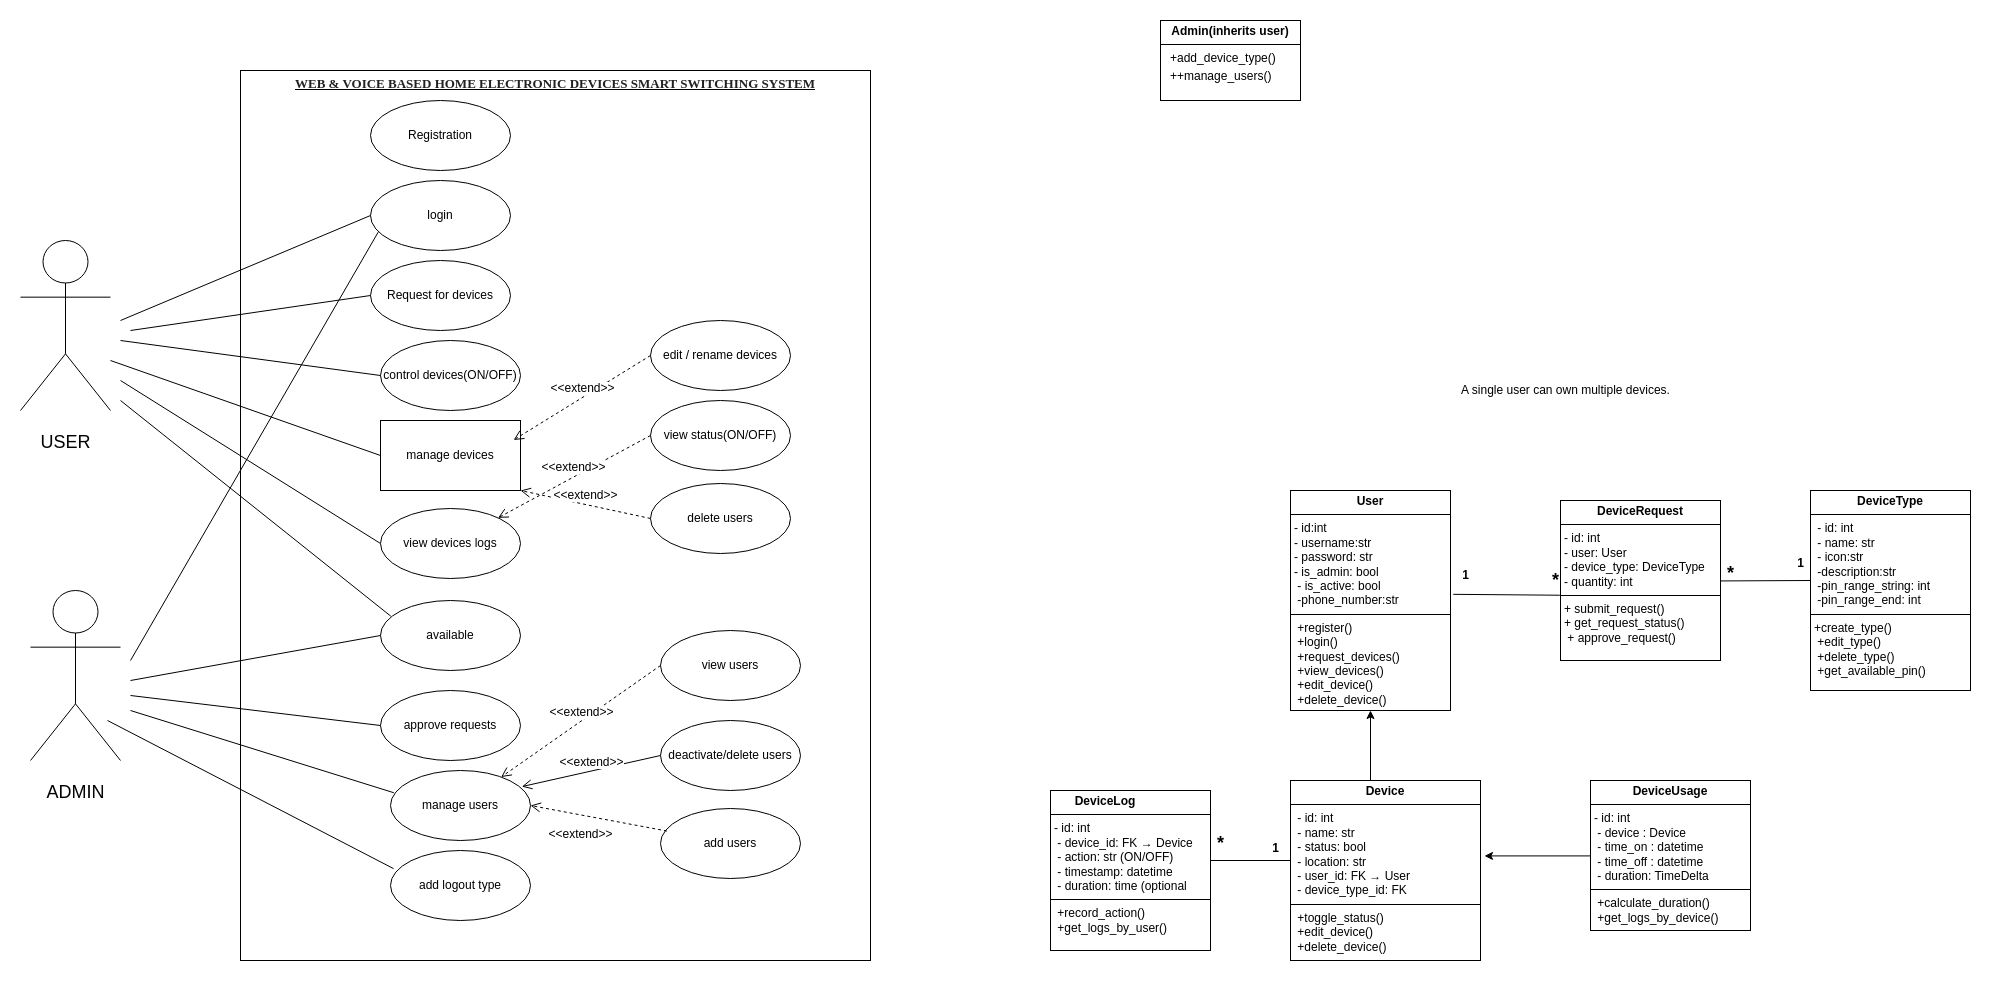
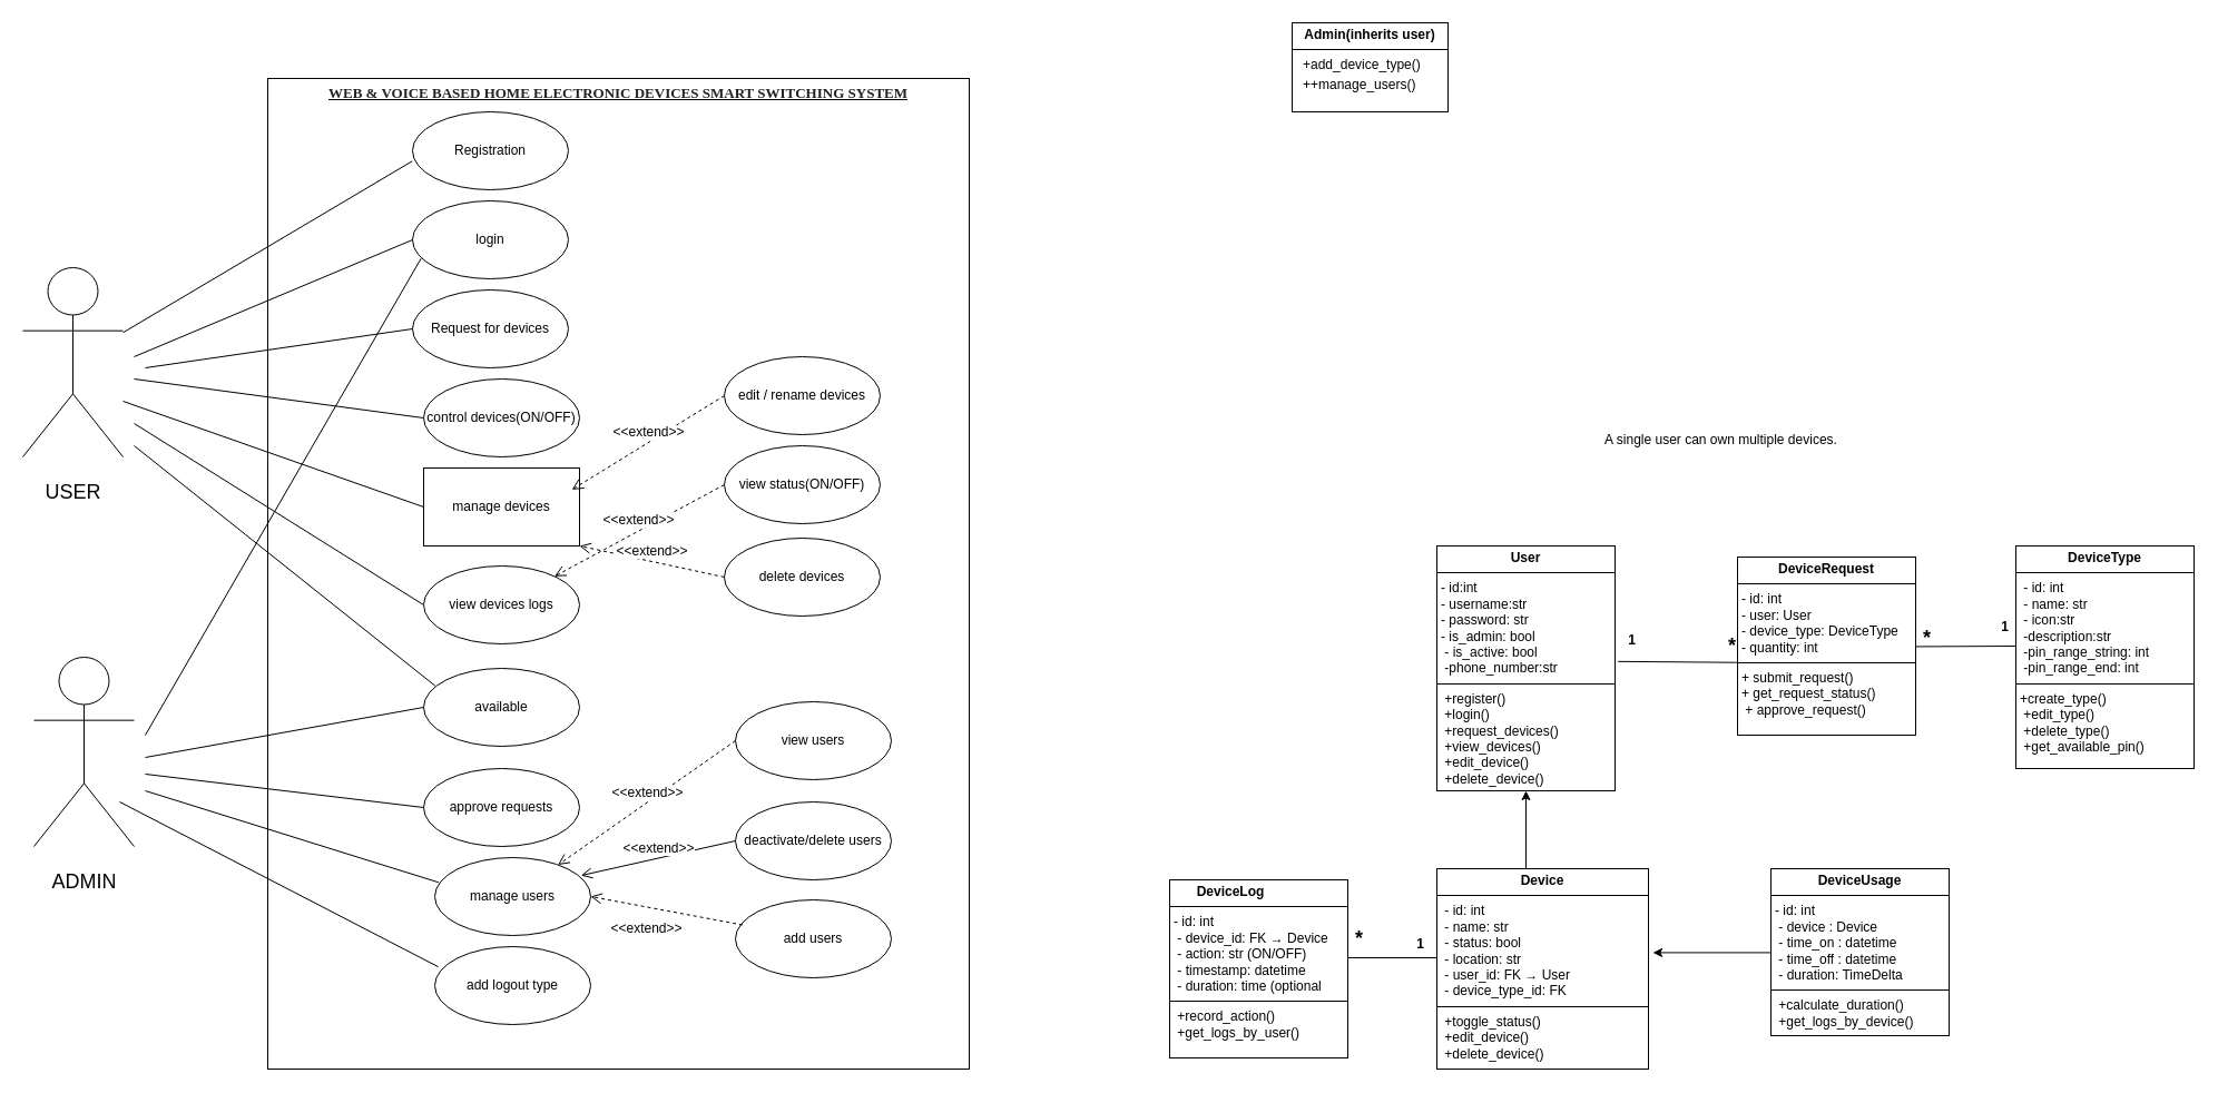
+ <mxCell id="13" value="" style="endArrow=none;html=1;rounded=0;entryX=-0.002;entryY=0.633;entryDx=0;entryDy=0;entryPerimeter=0;" parent="1" source="3" edge="1" target="4"><mxGeometry relative="1" as="geometry"><mxPoint x="120" y="330" as="sourcePoint" /><mxPoint x="360" y="177.11" as="targetPoint" /></mxGeometry></mxCell>
- <mxCell id="40" value=" A single user can own multiple devices." style="text;html=1;align=center;verticalAlign=middle;resizable=0;points=[];autosize=1;strokeColor=none;fillColor=none;" parent="1" vertex="1"><mxGeometry x="1450" y="375" width="230" height="30" as="geometry" /></mxCell>
+ <mxCell id="40" value=" A single user can own multiple devices." style="text;html=1;align=center;verticalAlign=middle;resizable=0;points=[];autosize=1;strokeColor=none;fillColor=none;" parent="1" vertex="1"><mxGeometry x="1430" y="380" width="230" height="30" as="geometry" /></mxCell>
- <mxCell id="19" value="delete users" style="ellipse;whiteSpace=wrap;html=1;" parent="1" vertex="1"><mxGeometry x="650" y="483" width="140" height="70" as="geometry" /></mxCell>
+ <mxCell id="19" value="delete devices" style="ellipse;whiteSpace=wrap;html=1;" parent="1" vertex="1"><mxGeometry x="650" y="483" width="140" height="70" as="geometry" /></mxCell>
